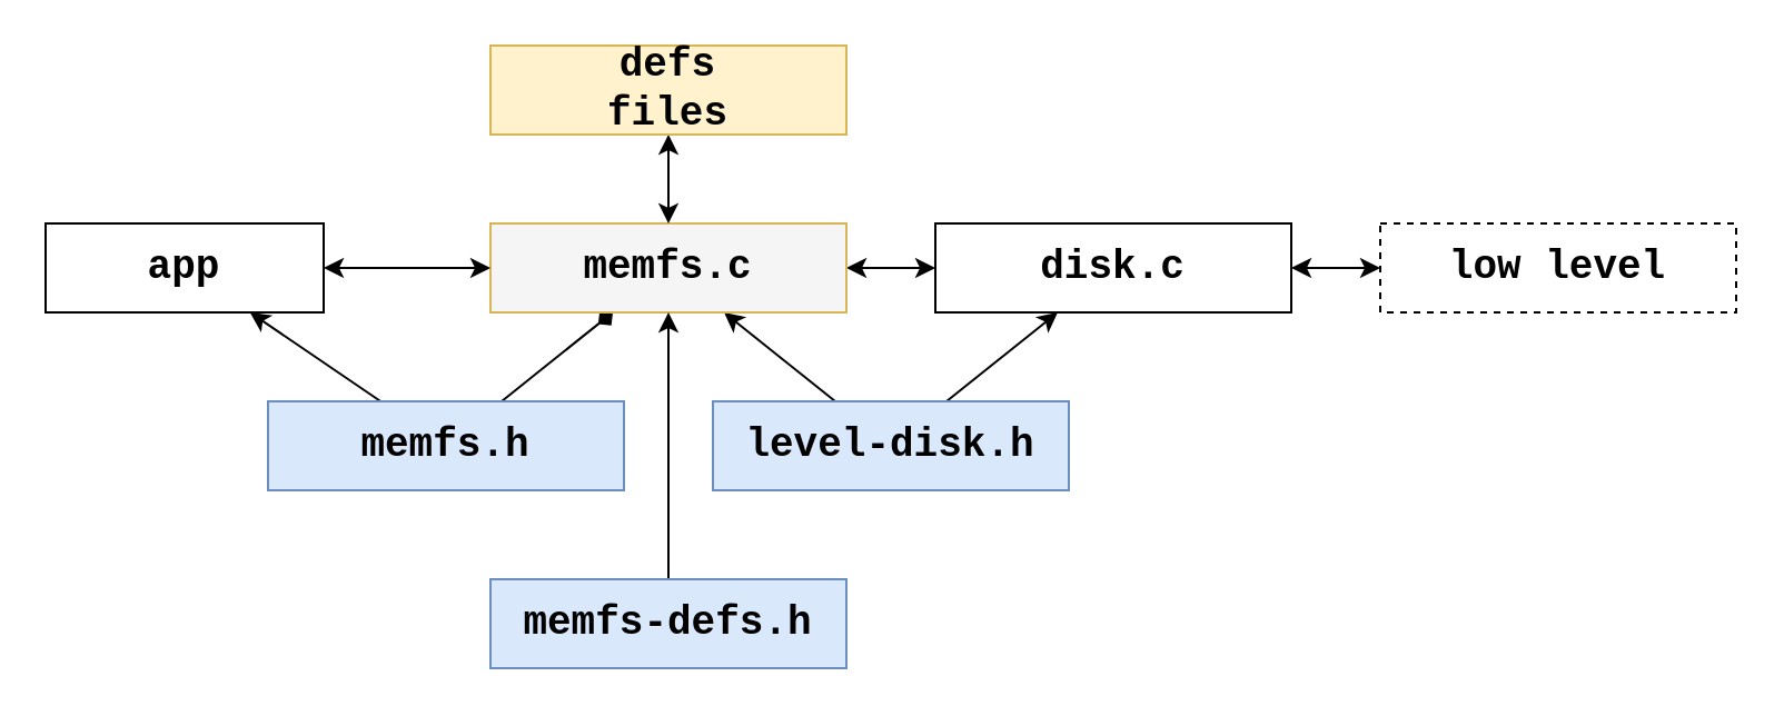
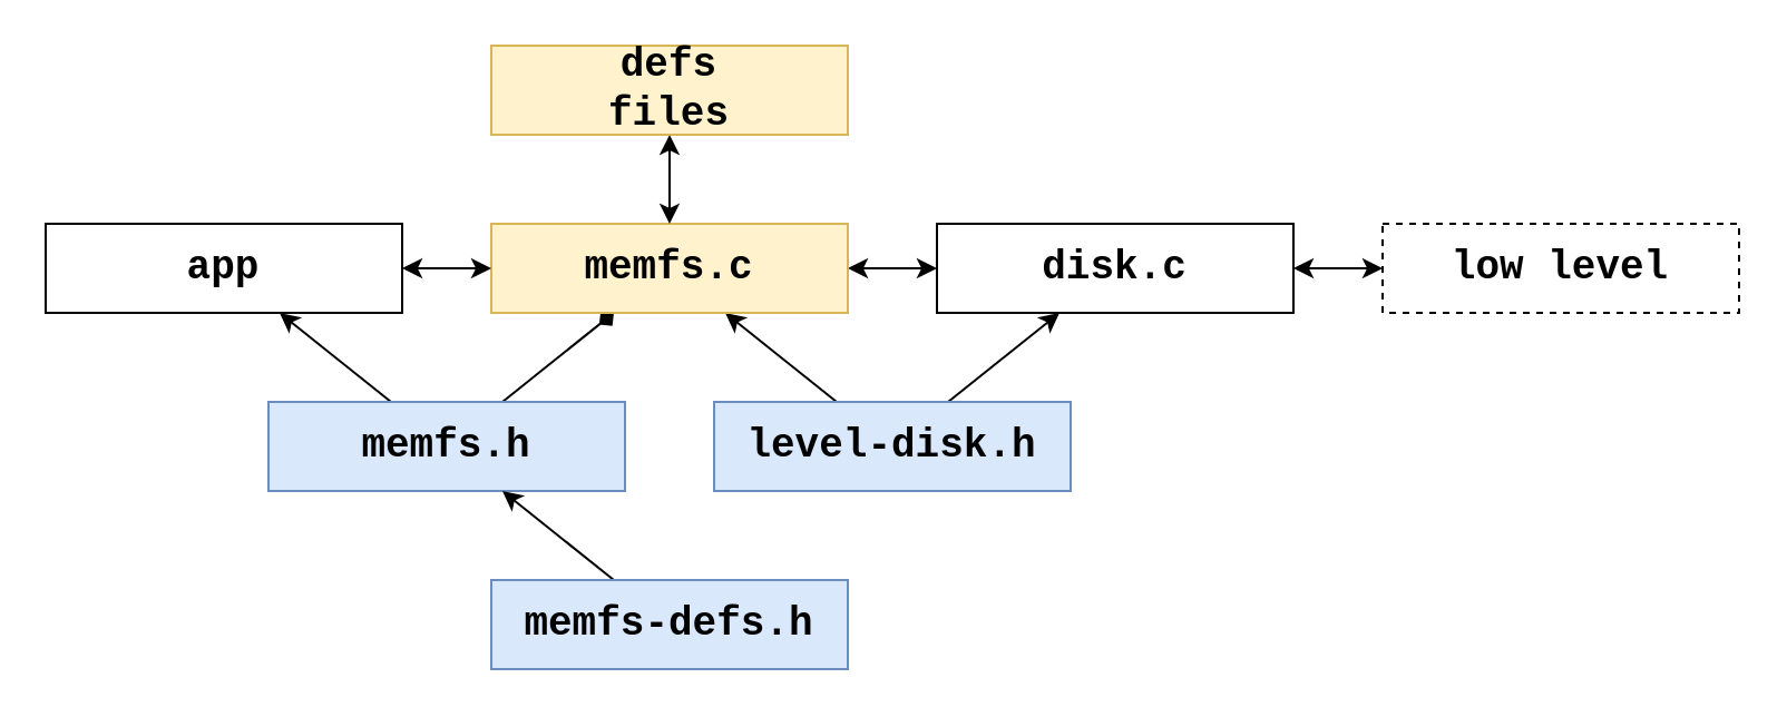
- <mxCell id="13" value="&lt;font style=&quot;font-size: 18px;&quot; face=&quot;Courier New&quot;&gt;&lt;b style=&quot;&quot;&gt;app&lt;/b&gt;&lt;/font&gt;" style="rounded=0;whiteSpace=wrap;html=1;" parent="1" vertex="1"><mxGeometry x="20" y="100" width="125" height="40" as="geometry" /></mxCell>
+ <mxCell id="13" value="&lt;font style=&quot;font-size: 18px;&quot; face=&quot;Courier New&quot;&gt;&lt;b style=&quot;&quot;&gt;app&lt;/b&gt;&lt;/font&gt;" style="rounded=0;whiteSpace=wrap;html=1;" parent="1" vertex="1"><mxGeometry x="20" y="100" width="160" height="40" as="geometry" /></mxCell>
- <mxCell id="9" value="&lt;font style=&quot;font-size: 18px;&quot; face=&quot;Courier New&quot;&gt;&lt;b style=&quot;&quot;&gt;memfs.c&lt;/b&gt;&lt;/font&gt;" style="rounded=0;whiteSpace=wrap;html=1;fillColor=#f5f5f5;strokeColor=#d6b656;" parent="1" vertex="1"><mxGeometry x="220" y="100" width="160" height="40" as="geometry" /></mxCell>
+ <mxCell id="9" value="&lt;font style=&quot;font-size: 18px;&quot; face=&quot;Courier New&quot;&gt;&lt;b style=&quot;&quot;&gt;memfs.c&lt;/b&gt;&lt;/font&gt;" style="rounded=0;whiteSpace=wrap;html=1;fillColor=#fff2cc;strokeColor=#d6b656;" parent="1" vertex="1"><mxGeometry x="220" y="100" width="160" height="40" as="geometry" /></mxCell>
- <mxCell id="10" style="edgeStyle=none;html=1;fontFamily=Courier New;" parent="1" source="11" target="9" edge="1"><mxGeometry relative="1" as="geometry" /></mxCell>
+ <mxCell id="10" style="edgeStyle=none;html=1;fontFamily=Courier New;" parent="1" source="11" target="4" edge="1"><mxGeometry relative="1" as="geometry" /></mxCell>
